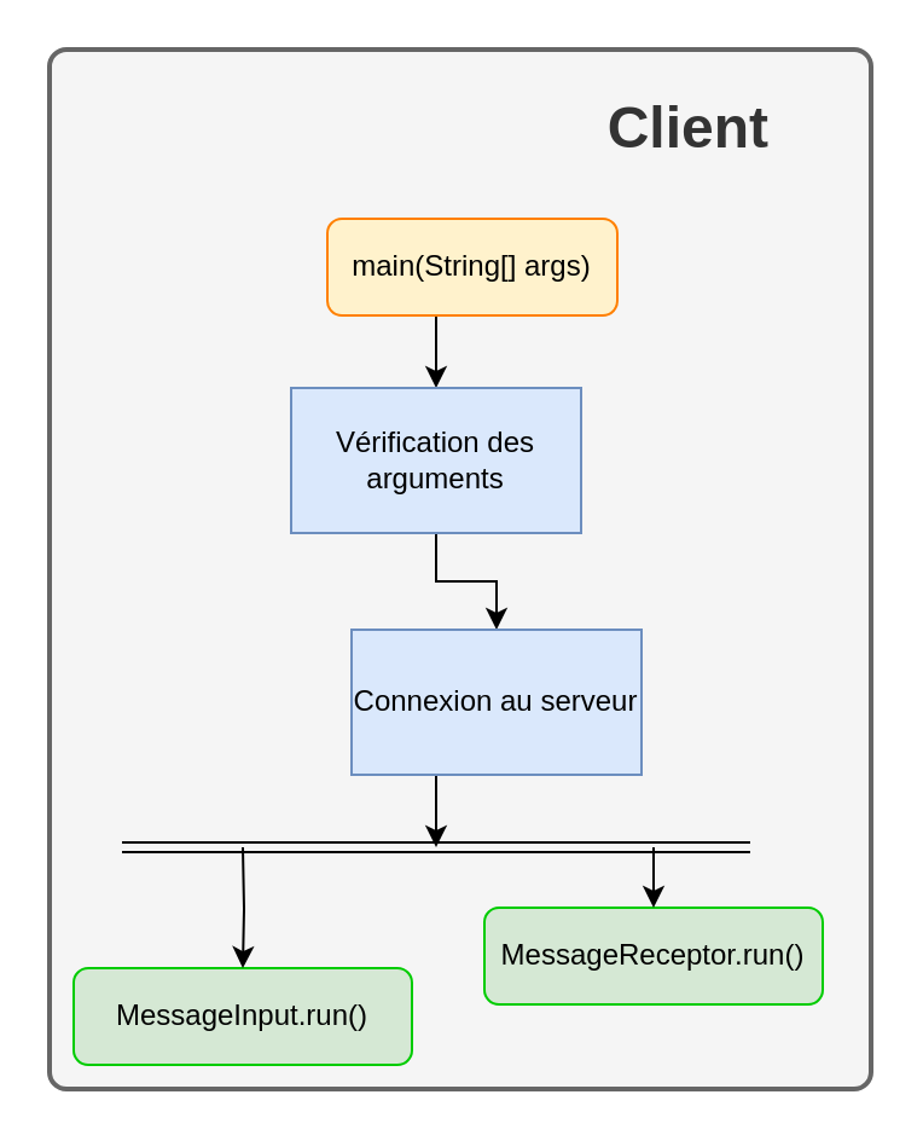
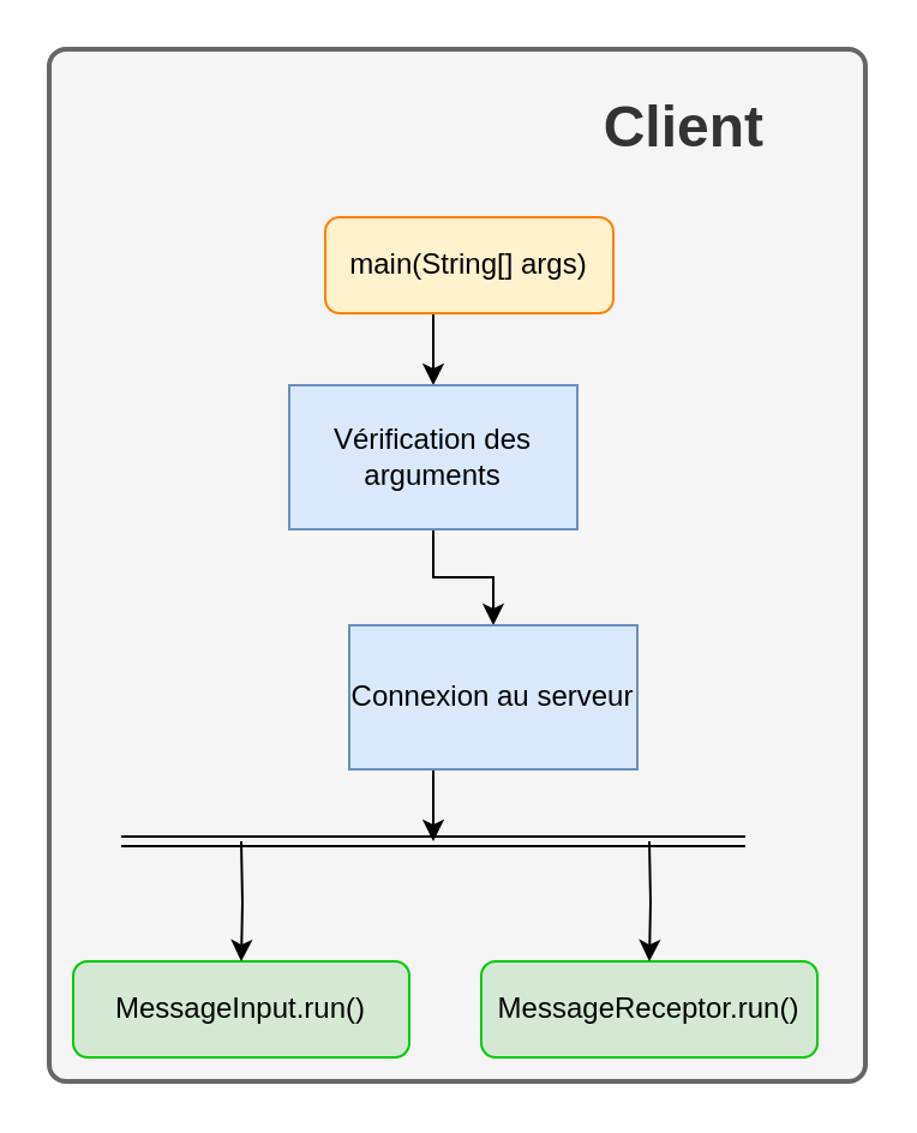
- <mxCell id="5" value="MessageReceptor.run()" style="rounded=1;whiteSpace=wrap;html=1;fontSize=12;glass=0;strokeWidth=1;shadow=0;fillColor=#d5e8d4;strokeColor=#00CC00;" parent="1" vertex="1"><mxGeometry x="200" y="375" width="140" height="40" as="geometry" /></mxCell>
+ <mxCell id="5" value="MessageReceptor.run()" style="rounded=1;whiteSpace=wrap;html=1;fontSize=12;glass=0;strokeWidth=1;shadow=0;fillColor=#d5e8d4;strokeColor=#00CC00;" parent="1" vertex="1"><mxGeometry x="200" y="400" width="140" height="40" as="geometry" /></mxCell>
